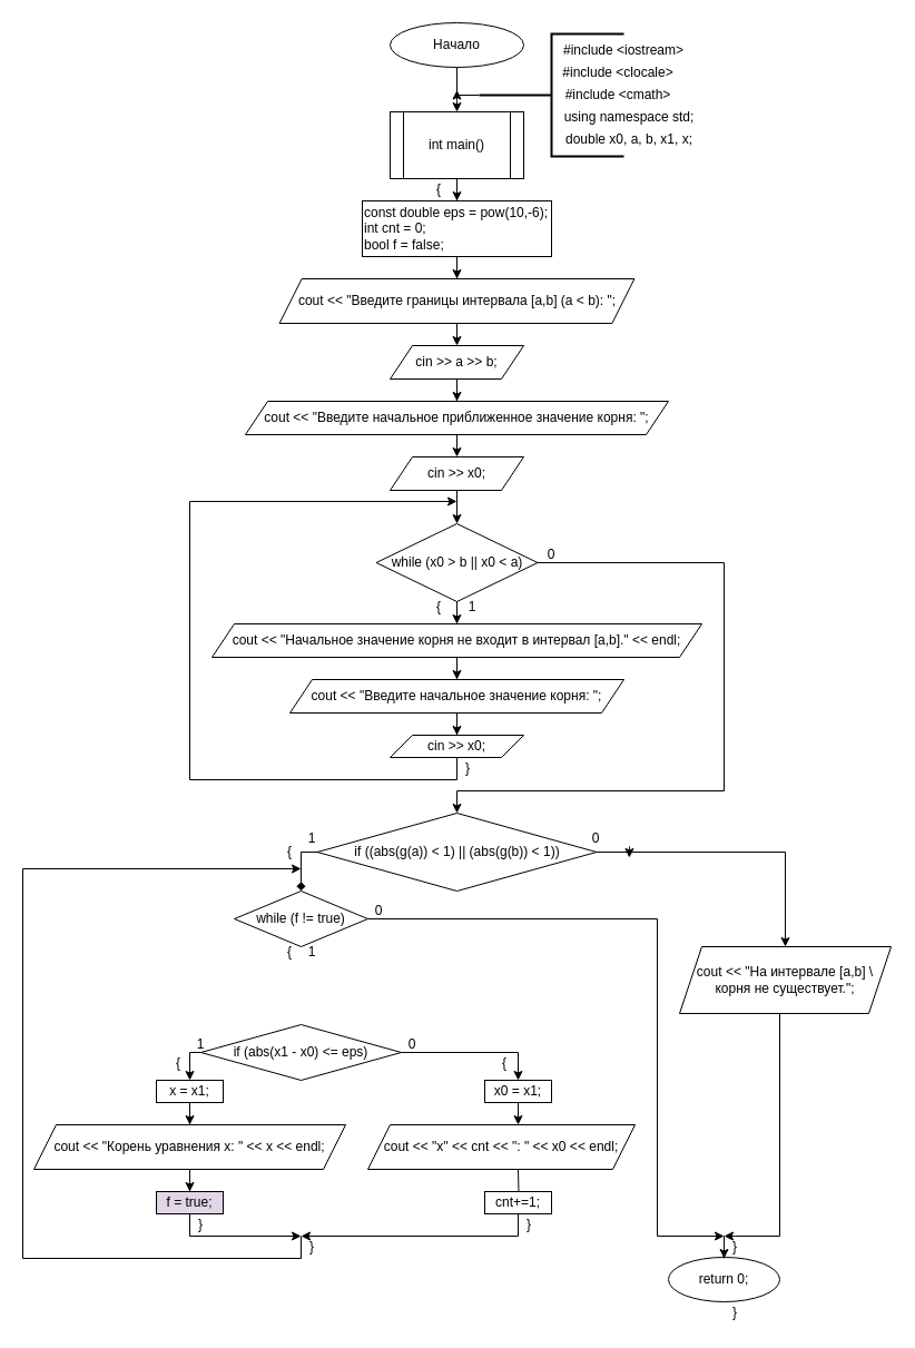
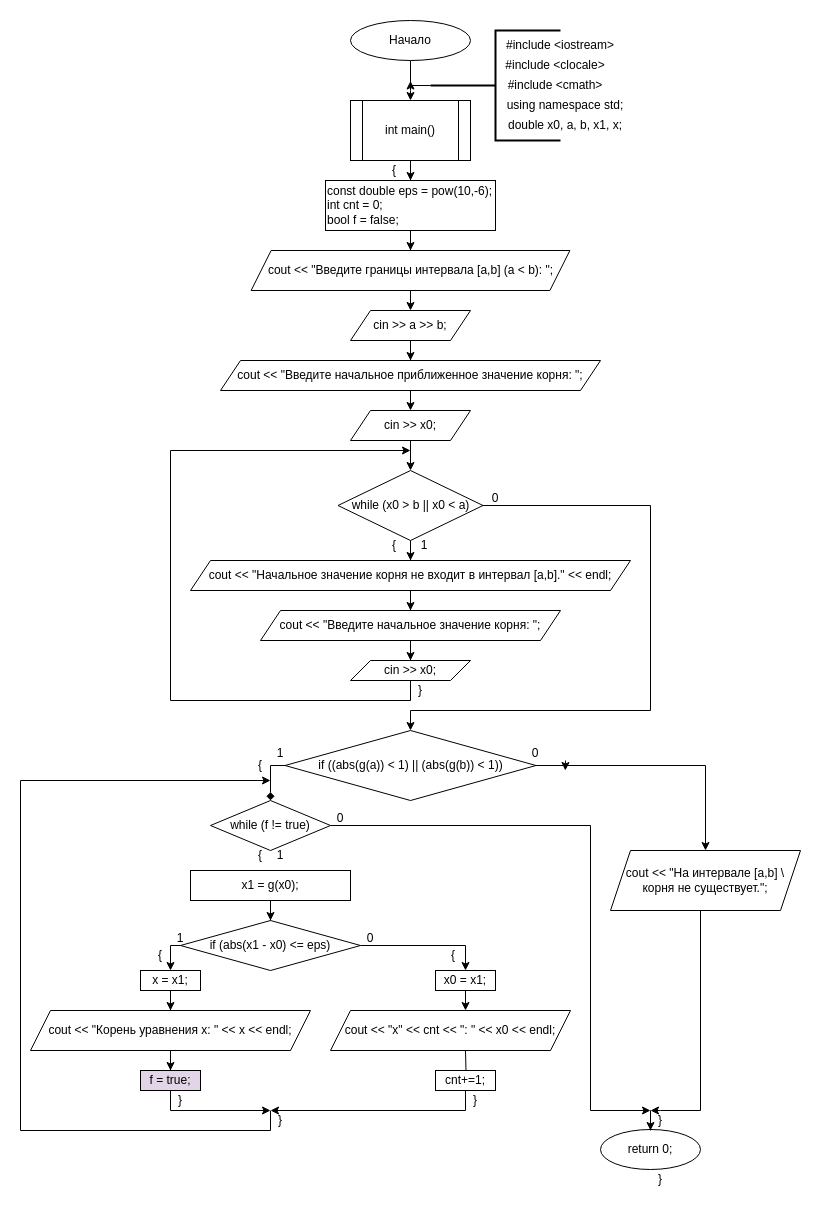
+ <mxCell id="39" value="x1 = g(x0);" style="rounded=0;whiteSpace=wrap;html=1;" parent="1" vertex="1"><mxGeometry x="190" y="870" width="160" height="30" as="geometry" /></mxCell>
+ <mxCell id="38" style="edgeStyle=orthogonalEdgeStyle;rounded=0;orthogonalLoop=1;jettySize=auto;html=1;entryX=0.5;entryY=0;entryDx=0;entryDy=0;" parent="1" source="39" target="42" edge="1"><mxGeometry relative="1" as="geometry" /></mxCell>
